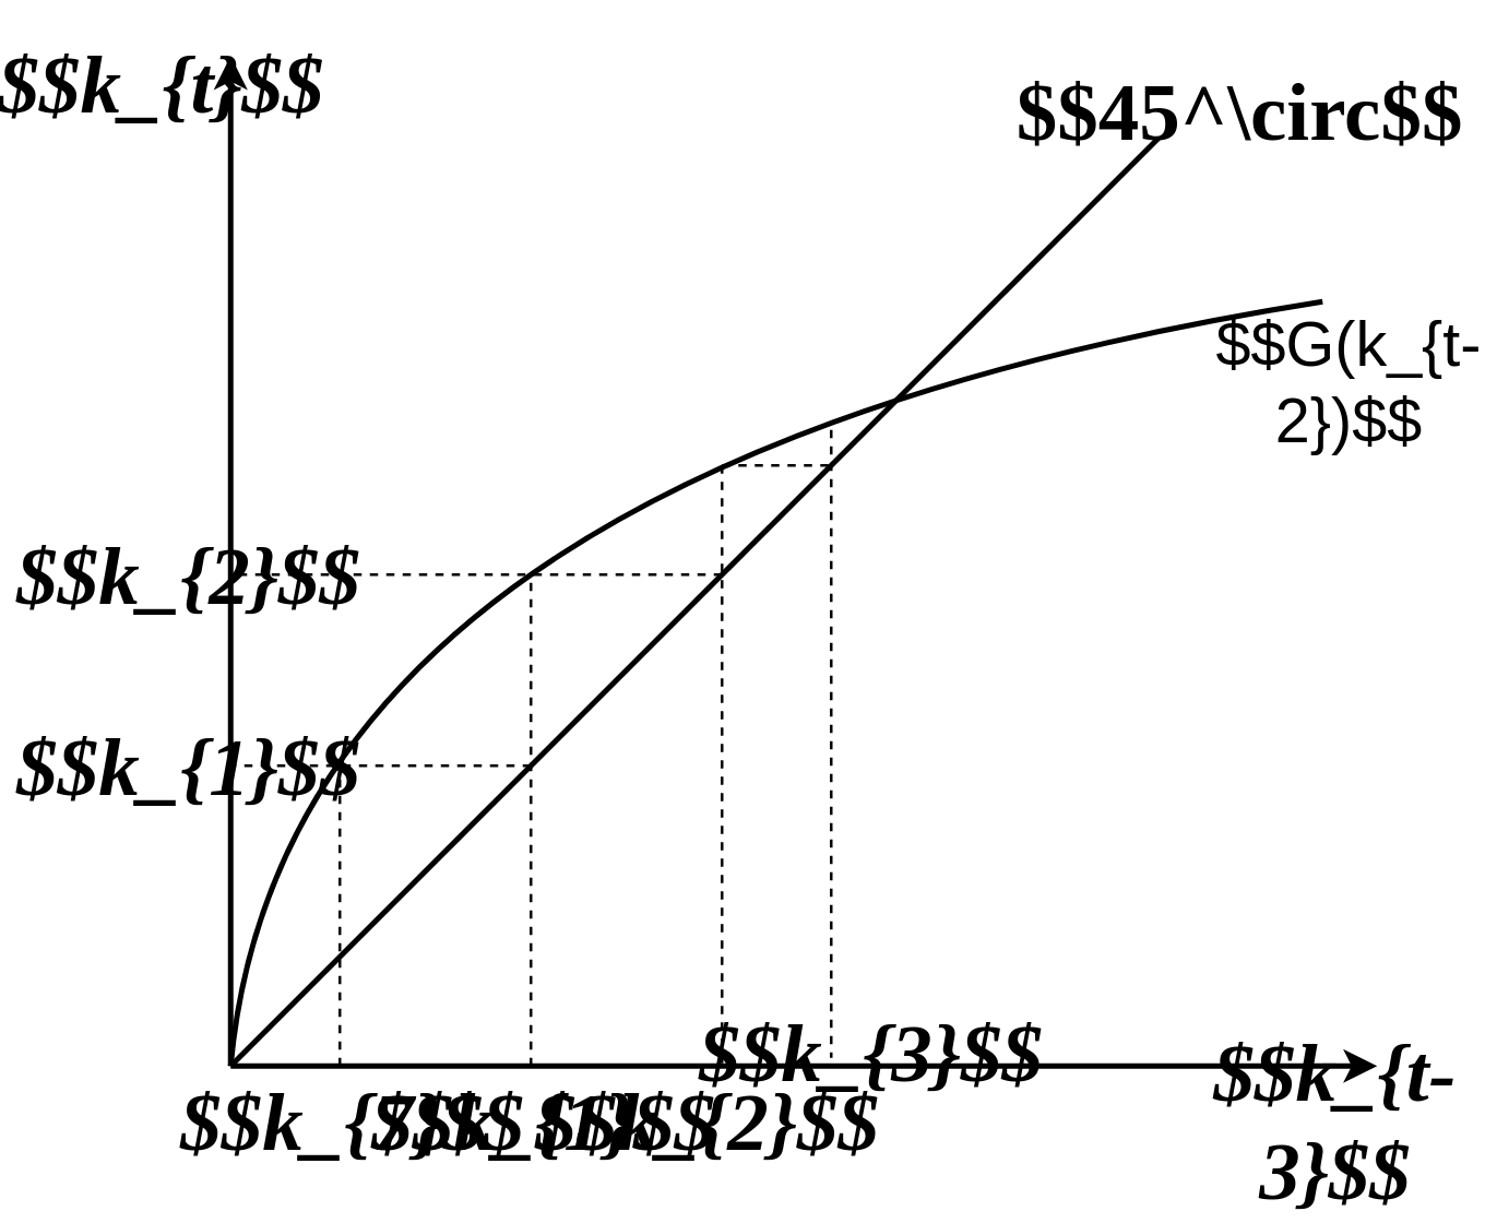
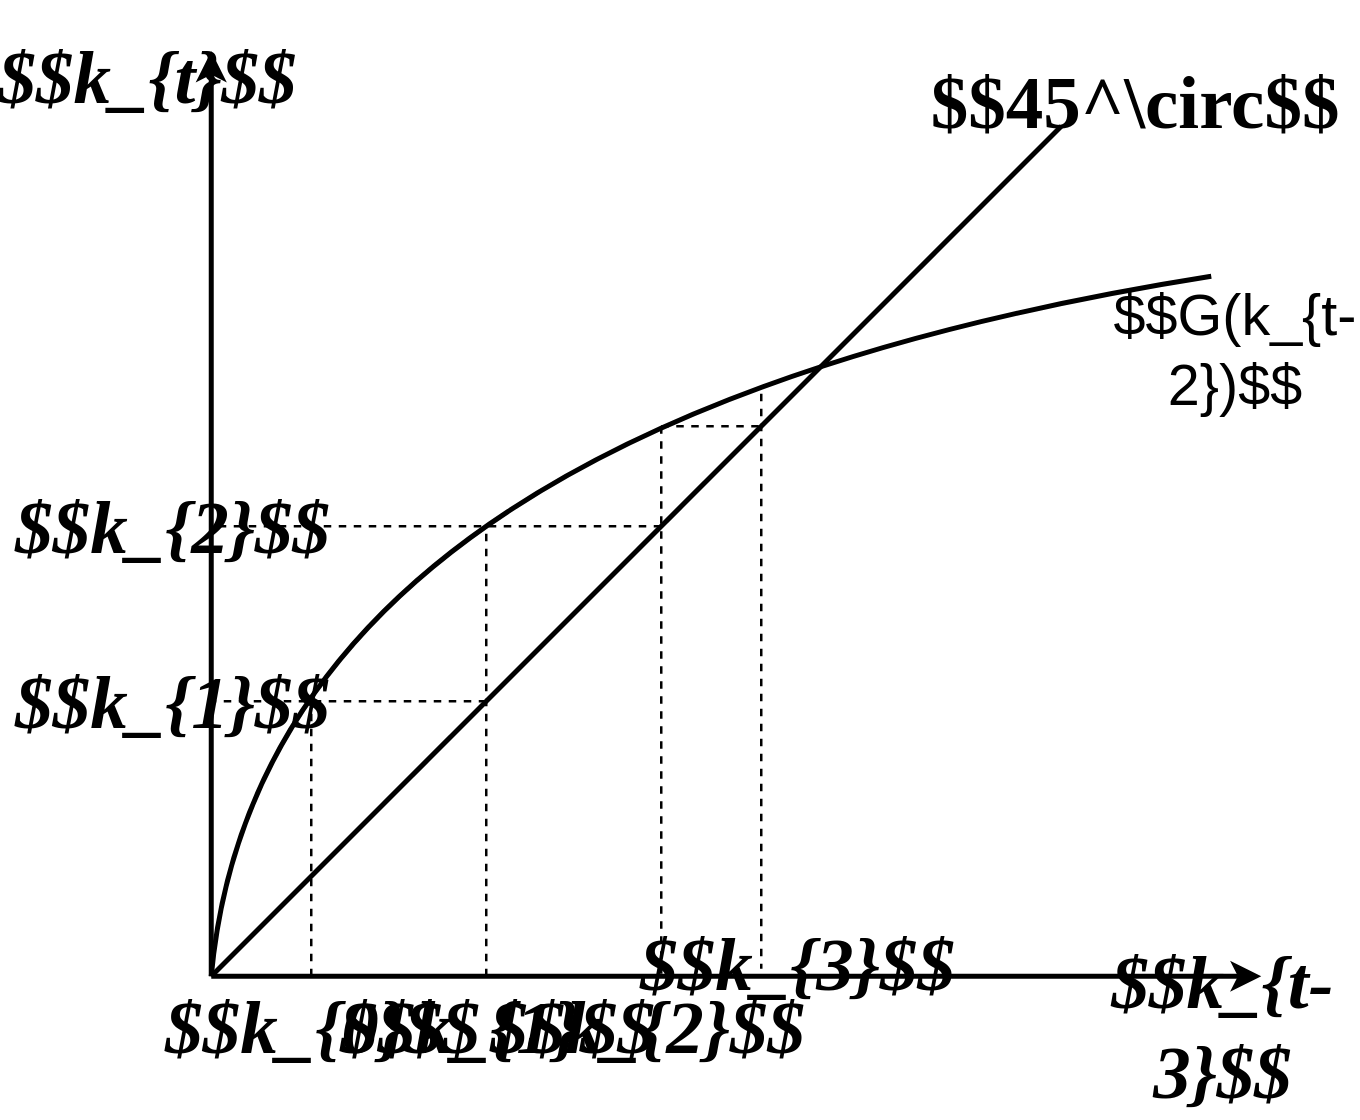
- <mxCell id="19" value="&lt;b&gt;&lt;i&gt;$$k_{7}$$&lt;/i&gt;&lt;/b&gt;" style="text;html=1;strokeColor=none;fillColor=none;align=center;verticalAlign=middle;whiteSpace=wrap;rounded=0;fontFamily=Times New Roman;fontSize=30;" vertex="1" parent="1"><mxGeometry x="90" y="400" width="50" height="20" as="geometry" /></mxCell>
+ <mxCell id="19" value="&lt;b&gt;&lt;i&gt;$$k_{0}$$&lt;/i&gt;&lt;/b&gt;" style="text;html=1;strokeColor=none;fillColor=none;align=center;verticalAlign=middle;whiteSpace=wrap;rounded=0;fontFamily=Times New Roman;fontSize=30;" vertex="1" parent="1"><mxGeometry x="90" y="400" width="50" height="20" as="geometry" /></mxCell>
